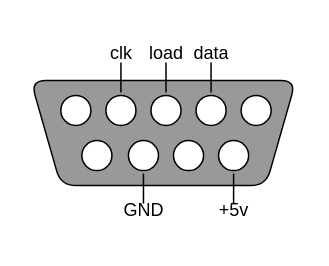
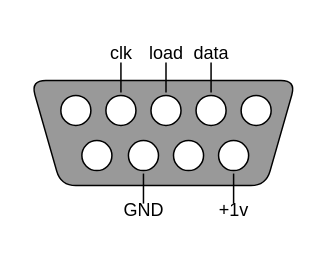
- <mxCell id="20" value="+5v" style="text;html=1;align=center;verticalAlign=middle;resizable=0;points=[];autosize=1;strokeColor=none;fillColor=none;" vertex="1" parent="1"><mxGeometry x="135.25" y="125" width="40" height="30" as="geometry" /></mxCell>
+ <mxCell id="20" value="+1v" style="text;html=1;align=center;verticalAlign=middle;resizable=0;points=[];autosize=1;strokeColor=none;fillColor=none;" vertex="1" parent="1"><mxGeometry x="135.25" y="125" width="40" height="30" as="geometry" /></mxCell>
